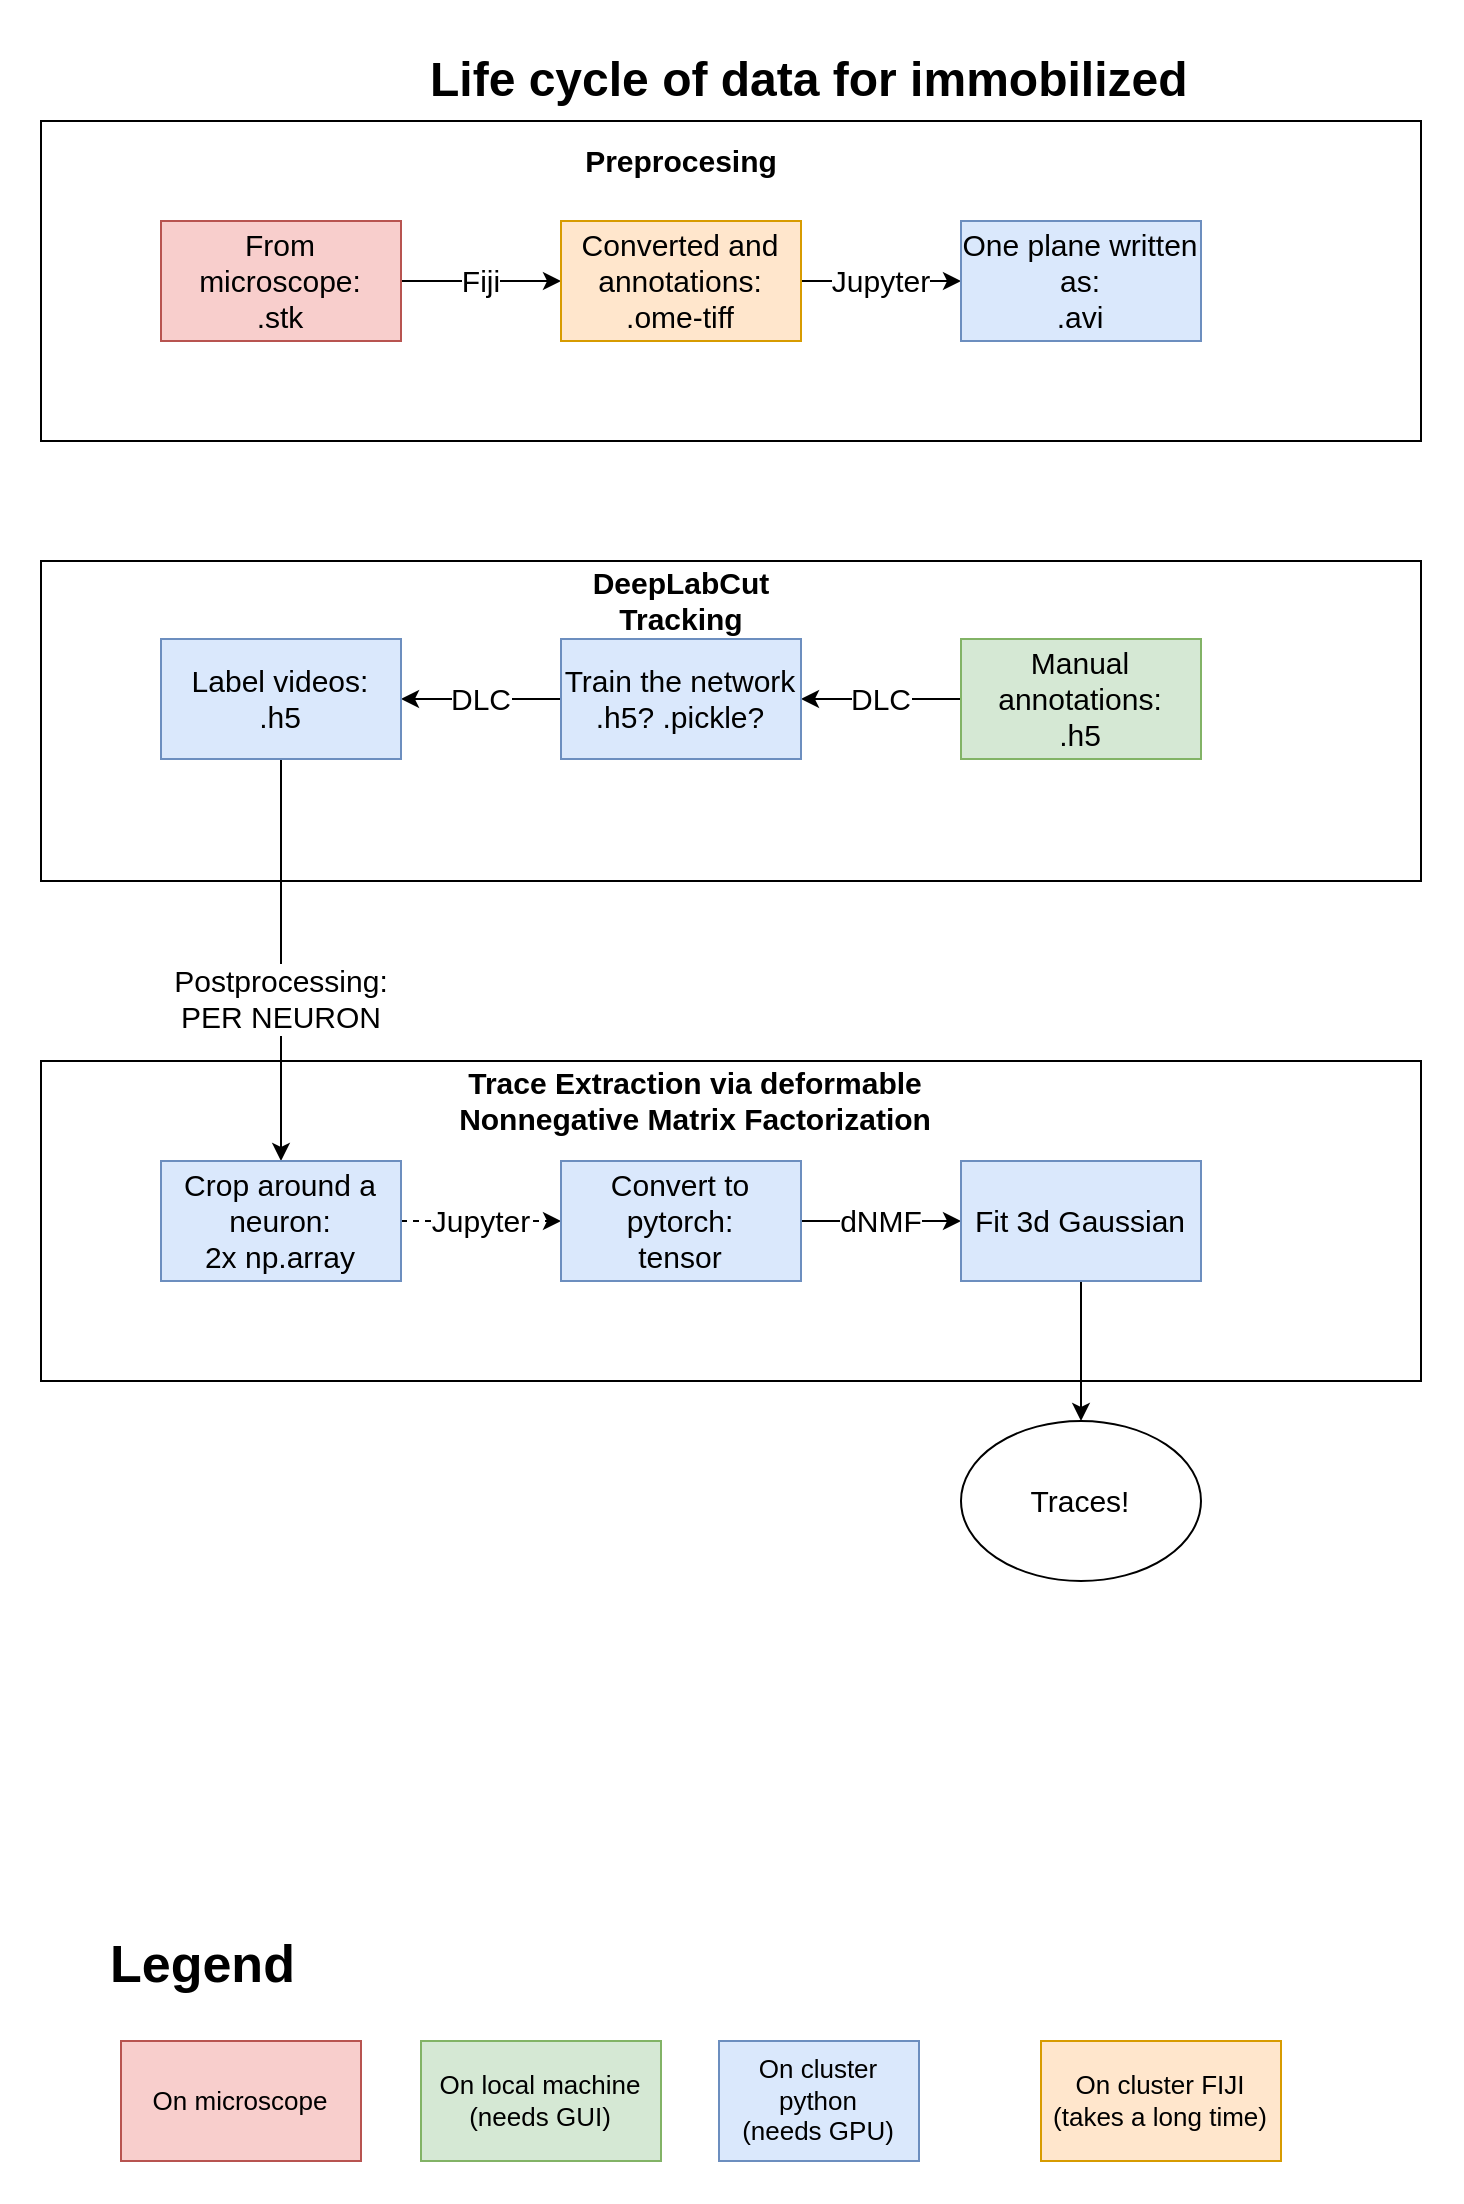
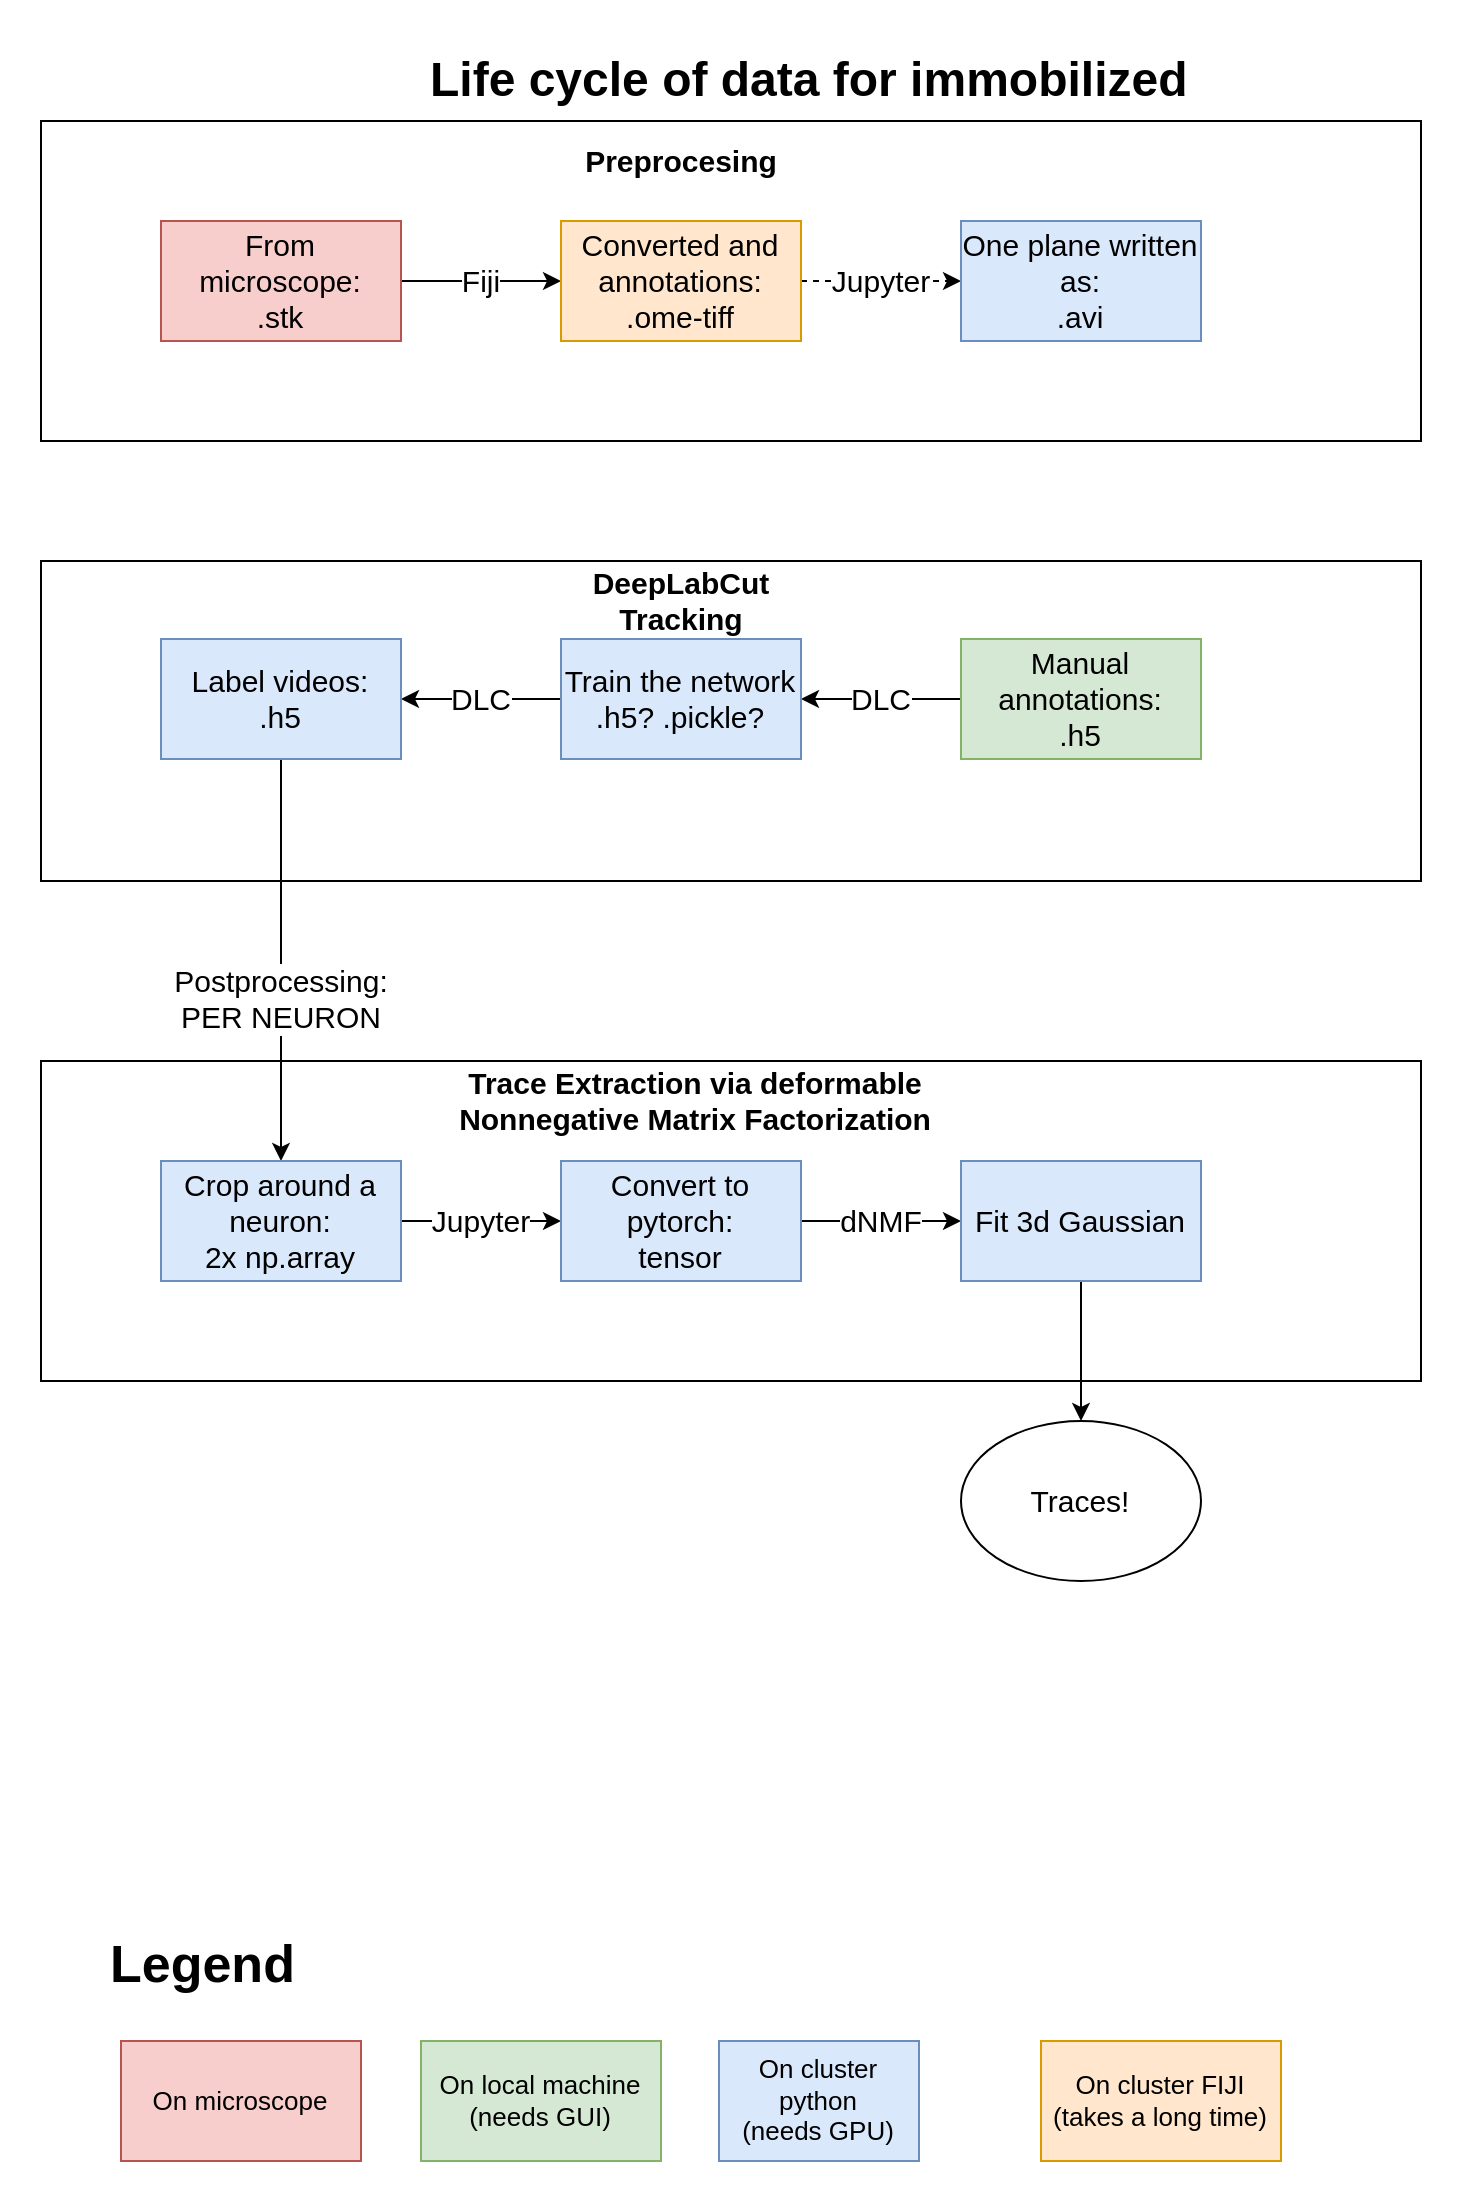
- <mxCell id="9" value="Jupyter" style="edgeStyle=orthogonalEdgeStyle;rounded=0;orthogonalLoop=1;jettySize=auto;html=1;fontSize=15;" parent="1" source="10" target="11" edge="1"><mxGeometry relative="1" as="geometry" /></mxCell>
+ <mxCell id="9" value="Jupyter" style="edgeStyle=orthogonalEdgeStyle;rounded=0;orthogonalLoop=1;jettySize=auto;html=1;fontSize=15;dashed=1;" parent="1" source="10" target="11" edge="1"><mxGeometry relative="1" as="geometry" /></mxCell>
- <mxCell id="21" value="Jupyter" style="edgeStyle=orthogonalEdgeStyle;rounded=0;orthogonalLoop=1;jettySize=auto;html=1;fontSize=15;dashed=1;" parent="1" source="22" target="24" edge="1"><mxGeometry relative="1" as="geometry" /></mxCell>
+ <mxCell id="21" value="Jupyter" style="edgeStyle=orthogonalEdgeStyle;rounded=0;orthogonalLoop=1;jettySize=auto;html=1;fontSize=15;" parent="1" source="22" target="24" edge="1"><mxGeometry relative="1" as="geometry" /></mxCell>
